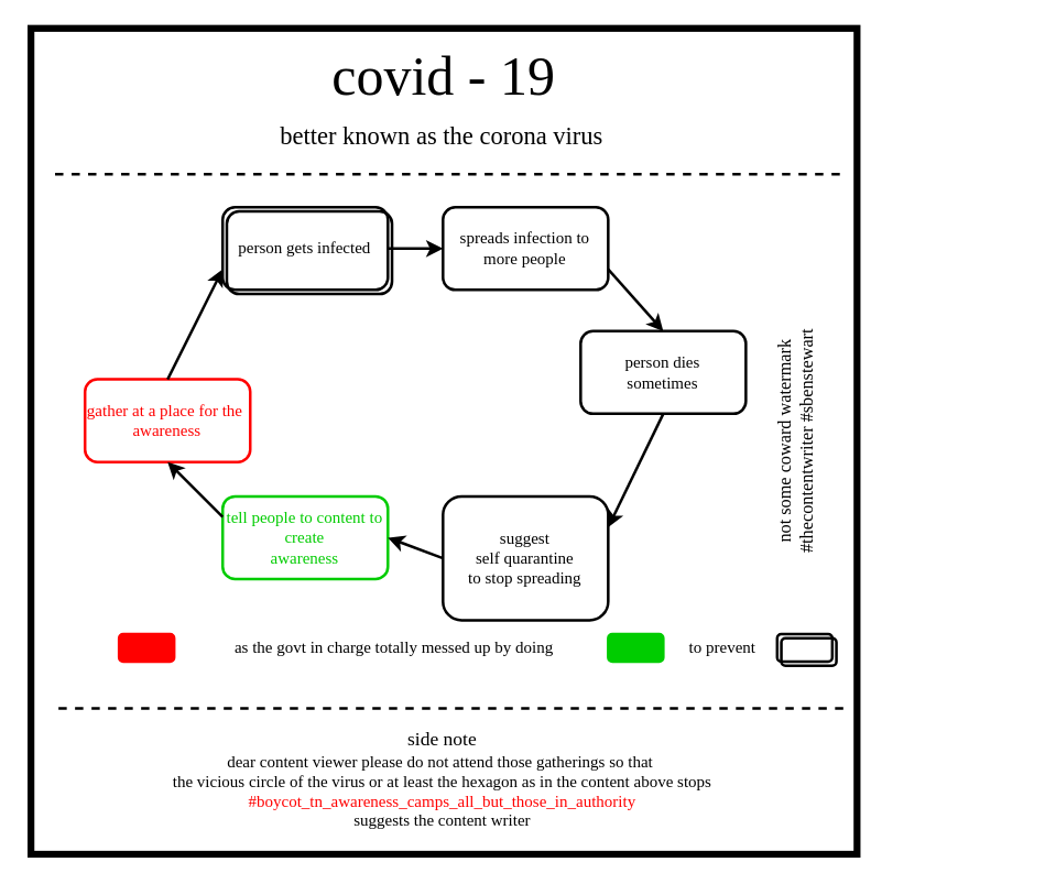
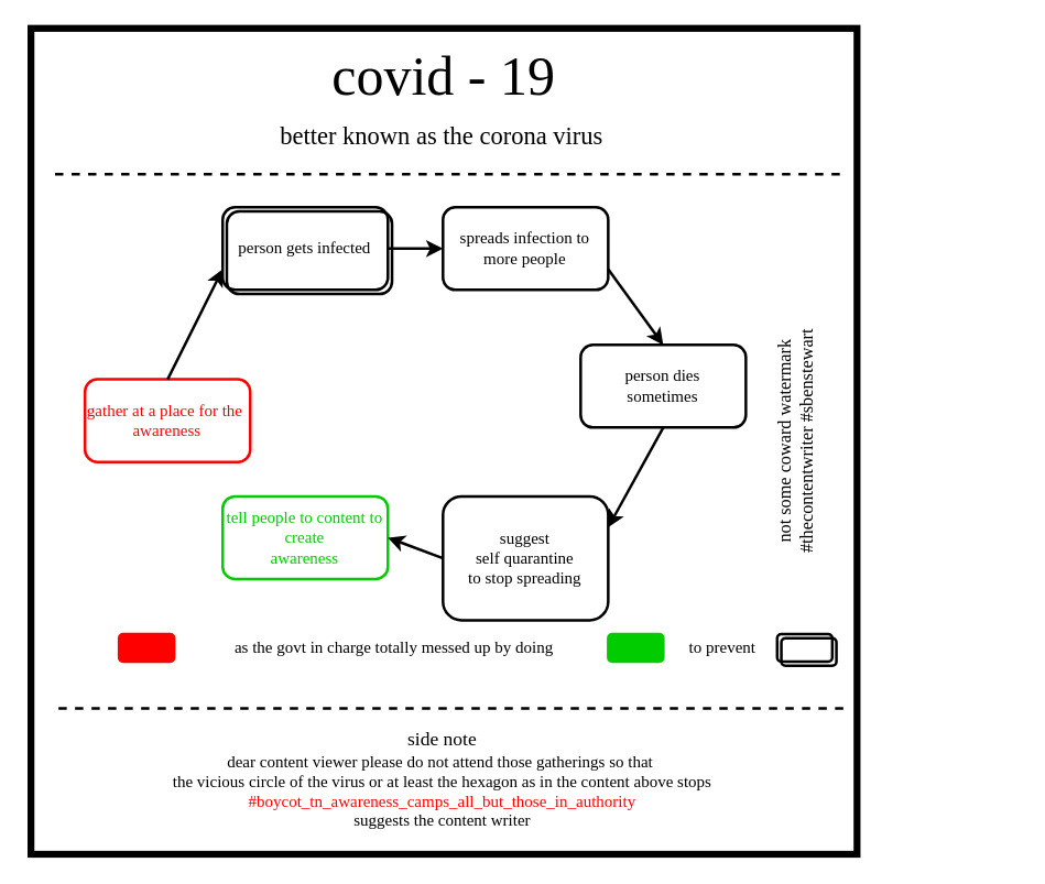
- <mxCell id="12" value="person dies&lt;br&gt;sometimes" style="rounded=1;whiteSpace=wrap;html=1;fillColor=none;fontFamily=xkcd;strokeWidth=2;" vertex="1" parent="1"><mxGeometry x="421.25" y="240" width="120" height="60" as="geometry" /></mxCell>
+ <mxCell id="12" value="person dies&lt;br&gt;sometimes" style="rounded=1;whiteSpace=wrap;html=1;fillColor=none;fontFamily=xkcd;strokeWidth=2;" vertex="1" parent="1"><mxGeometry x="421.25" y="250" width="120" height="60" as="geometry" /></mxCell>
- <mxCell id="20" value="" style="endArrow=classic;html=1;strokeWidth=2;exitX=0;exitY=0.25;exitDx=0;exitDy=0;entryX=0.5;entryY=1;entryDx=0;entryDy=0;" edge="1" parent="1" source="14" target="15"><mxGeometry width="50" height="50" relative="1" as="geometry"><mxPoint x="332" y="420" as="sourcePoint" /><mxPoint x="292" y="420" as="targetPoint" /></mxGeometry></mxCell>
